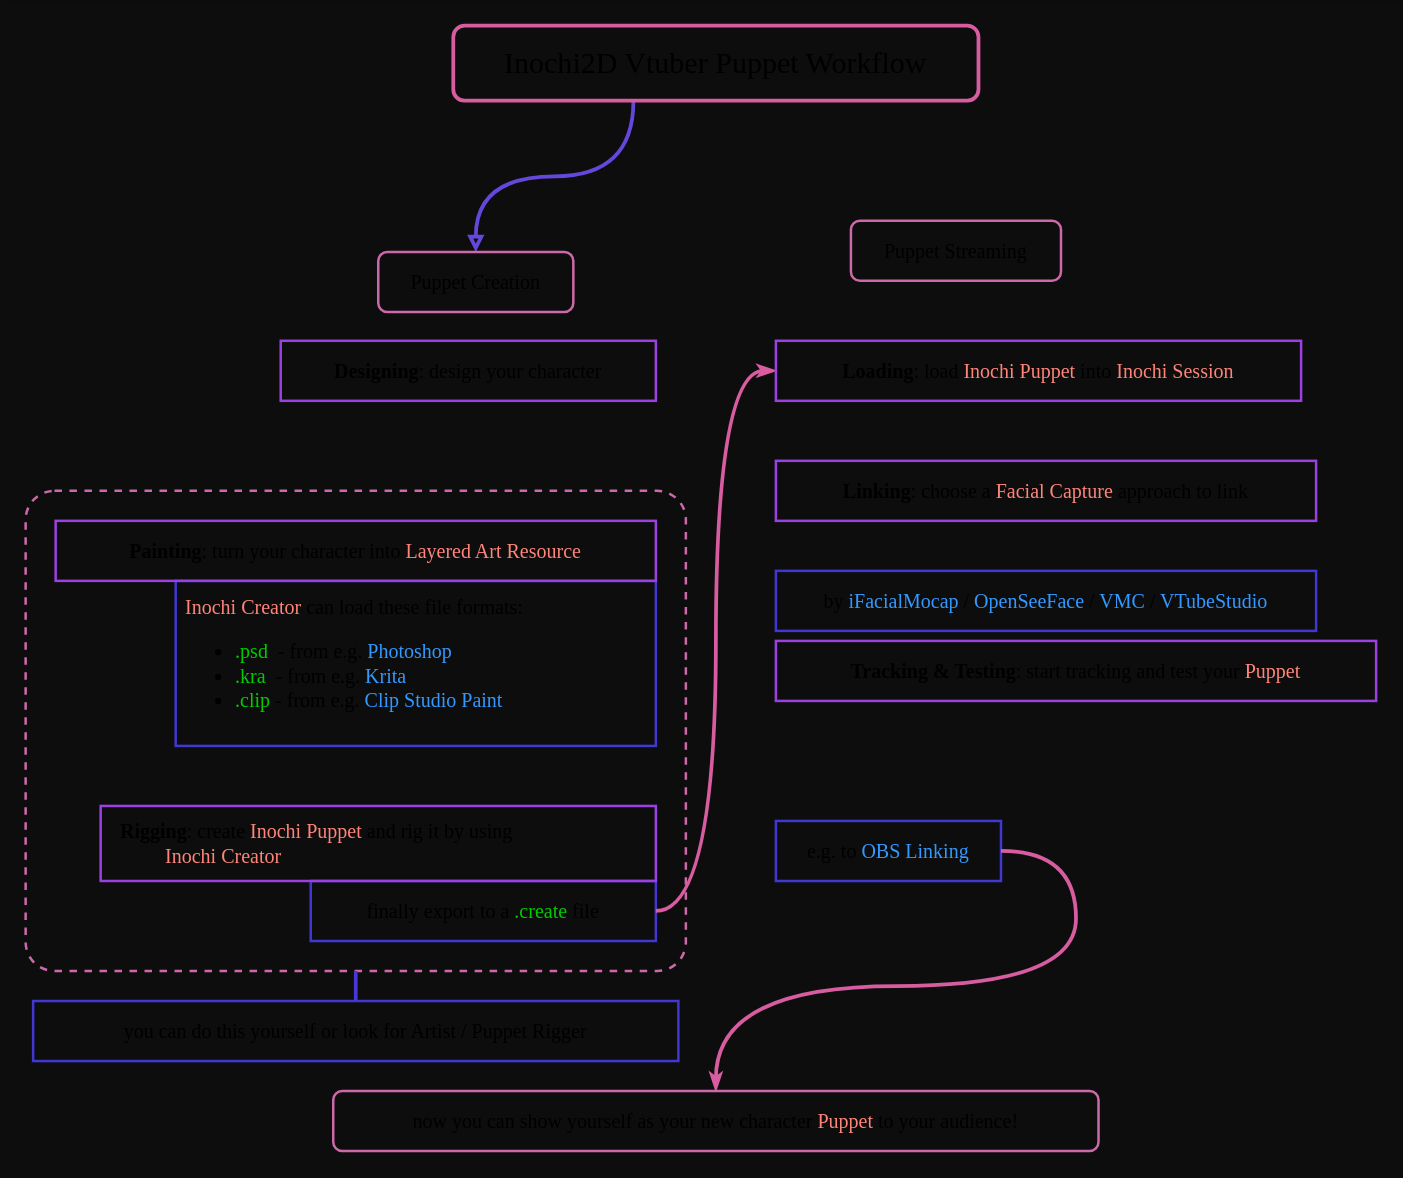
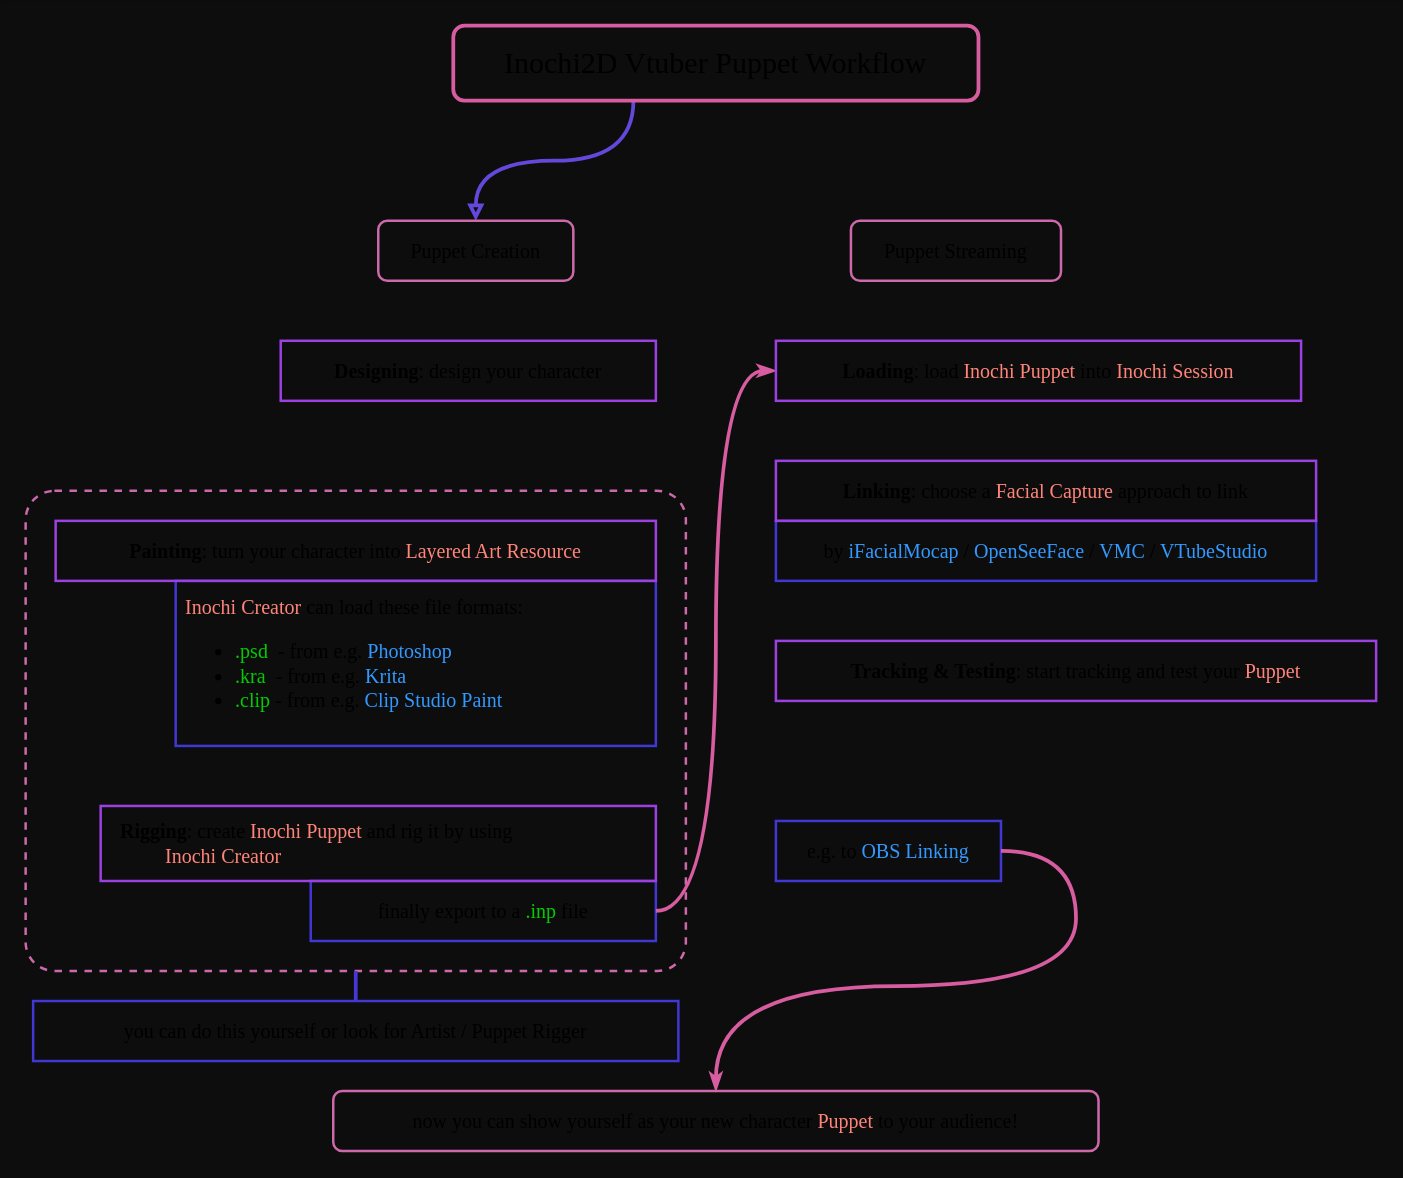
- <mxCell id="7" value="Puppet Creation" style="rounded=1;whiteSpace=wrap;html=1;strokeWidth=2;fillColor=none;strokeColor=#cd69aa;fontSize=16;fontStyle=0;autosize=1;spacing=8;align=center;fontFamily=Ubuntu Mono;" parent="1" vertex="1"><mxGeometry x="302" y="201" width="156" height="48" as="geometry" /></mxCell>
+ <mxCell id="7" value="Puppet Creation" style="rounded=1;whiteSpace=wrap;html=1;strokeWidth=2;fillColor=none;strokeColor=#cd69aa;fontSize=16;fontStyle=0;autosize=1;spacing=8;align=center;fontFamily=Ubuntu Mono;" parent="1" vertex="1"><mxGeometry x="302" y="176" width="156" height="48" as="geometry" /></mxCell>
- <mxCell id="16" value="by&amp;nbsp;&lt;font color=&quot;#3399ff&quot; style=&quot;font-size: 16px;&quot;&gt;iFacialMocap&amp;nbsp;&lt;/font&gt;/ &lt;font color=&quot;#3399ff&quot; style=&quot;font-size: 16px;&quot;&gt;OpenSeeFace&amp;nbsp;&lt;/font&gt;/ &lt;font color=&quot;#3399ff&quot; style=&quot;font-size: 16px;&quot;&gt;VMC&amp;nbsp;&lt;/font&gt;/ &lt;font color=&quot;#3399ff&quot; style=&quot;font-size: 16px;&quot;&gt;VTubeStudio&lt;/font&gt;" style="rounded=0;whiteSpace=wrap;html=1;strokeColor=#4137D2;strokeWidth=2;fontFamily=Ubuntu Mono;fontSize=16;fontColor=default;fillColor=none;perimeterSpacing=0;glass=0;spacing=8;align=center;autosize=1;" parent="1" vertex="1"><mxGeometry x="620" y="456" width="432" height="48" as="geometry" /></mxCell>
+ <mxCell id="16" value="by&amp;nbsp;&lt;font color=&quot;#3399ff&quot; style=&quot;font-size: 16px;&quot;&gt;iFacialMocap&amp;nbsp;&lt;/font&gt;/ &lt;font color=&quot;#3399ff&quot; style=&quot;font-size: 16px;&quot;&gt;OpenSeeFace&amp;nbsp;&lt;/font&gt;/ &lt;font color=&quot;#3399ff&quot; style=&quot;font-size: 16px;&quot;&gt;VMC&amp;nbsp;&lt;/font&gt;/ &lt;font color=&quot;#3399ff&quot; style=&quot;font-size: 16px;&quot;&gt;VTubeStudio&lt;/font&gt;" style="rounded=0;whiteSpace=wrap;html=1;strokeColor=#4137D2;strokeWidth=2;fontFamily=Ubuntu Mono;fontSize=16;fontColor=default;fillColor=none;perimeterSpacing=0;glass=0;spacing=8;align=center;autosize=1;" parent="1" vertex="1"><mxGeometry x="620" y="416" width="432" height="48" as="geometry" /></mxCell>
- <mxCell id="12" value="finally export to a &lt;font color=&quot;#00cc00&quot; style=&quot;font-size: 16px;&quot;&gt;.create&lt;/font&gt; file" style="rounded=0;whiteSpace=wrap;html=1;strokeColor=#4137D2;strokeWidth=2;fontFamily=Ubuntu Mono;fontSize=16;fontColor=default;fillColor=none;perimeterSpacing=0;glass=0;spacing=8;align=center;autosize=1;" parent="1" vertex="1"><mxGeometry x="248" y="704" width="276" height="48" as="geometry" /></mxCell>
+ <mxCell id="12" value="finally export to a &lt;font color=&quot;#00cc00&quot; style=&quot;font-size: 16px;&quot;&gt;.inp&lt;/font&gt; file" style="rounded=0;whiteSpace=wrap;html=1;strokeColor=#4137D2;strokeWidth=2;fontFamily=Ubuntu Mono;fontSize=16;fontColor=default;fillColor=none;perimeterSpacing=0;glass=0;spacing=8;align=center;autosize=1;" parent="1" vertex="1"><mxGeometry x="248" y="704" width="276" height="48" as="geometry" /></mxCell>
